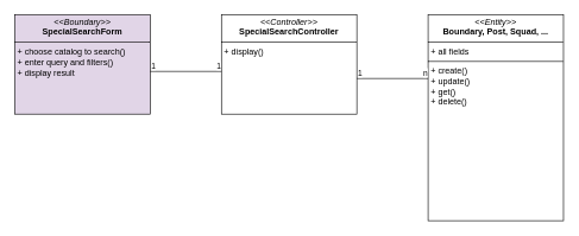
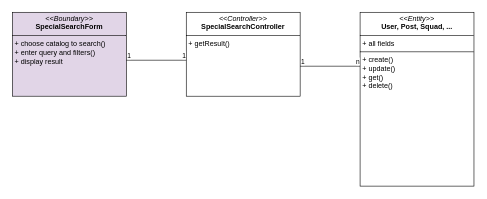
- <mxCell id="4" value="&lt;p style=&quot;margin:0px;margin-top:4px;text-align:center;&quot;&gt;&lt;i&gt;&amp;lt;&amp;lt;Controller&amp;gt;&amp;gt;&lt;/i&gt;&lt;br&gt;&lt;b&gt;SpecialSearchController&lt;/b&gt;&lt;/p&gt;&lt;hr size=&quot;1&quot; style=&quot;border-style:solid;&quot;&gt;&lt;p style=&quot;margin:0px;margin-left:4px;&quot;&gt;+ display()&lt;br&gt;&lt;/p&gt;" style="verticalAlign=top;align=left;overflow=fill;html=1;whiteSpace=wrap;" vertex="1" parent="1"><mxGeometry x="310" y="20" width="190" height="140" as="geometry" /></mxCell>
+ <mxCell id="4" value="&lt;p style=&quot;margin:0px;margin-top:4px;text-align:center;&quot;&gt;&lt;i&gt;&amp;lt;&amp;lt;Controller&amp;gt;&amp;gt;&lt;/i&gt;&lt;br&gt;&lt;b&gt;SpecialSearchController&lt;/b&gt;&lt;/p&gt;&lt;hr size=&quot;1&quot; style=&quot;border-style:solid;&quot;&gt;&lt;p style=&quot;margin:0px;margin-left:4px;&quot;&gt;+ getResult()&lt;br&gt;&lt;/p&gt;" style="verticalAlign=top;align=left;overflow=fill;html=1;whiteSpace=wrap;" vertex="1" parent="1"><mxGeometry x="310" y="20" width="190" height="140" as="geometry" /></mxCell>
- <mxCell id="2" value="&lt;p style=&quot;margin:0px;margin-top:4px;text-align:center;&quot;&gt;&lt;i&gt;&amp;lt;&amp;lt;Entity&amp;gt;&amp;gt;&lt;/i&gt;&lt;br&gt;&lt;b&gt;Boundary, Post, Squad, ...&lt;/b&gt;&lt;/p&gt;&lt;hr size=&quot;1&quot; style=&quot;border-style:solid;&quot;&gt;&lt;p style=&quot;margin:0px;margin-left:4px;&quot;&gt;+ all fields&lt;br&gt;&lt;/p&gt;&lt;hr size=&quot;1&quot; style=&quot;border-style:solid;&quot;&gt;&lt;p style=&quot;margin:0px;margin-left:4px;&quot;&gt;+ create()&lt;br&gt;&lt;/p&gt;&lt;p style=&quot;margin:0px;margin-left:4px;&quot;&gt;+ update()&lt;/p&gt;&lt;p style=&quot;margin:0px;margin-left:4px;&quot;&gt;+ get()&lt;/p&gt;&lt;p style=&quot;margin:0px;margin-left:4px;&quot;&gt;+ delete()&lt;/p&gt;" style="verticalAlign=top;align=left;overflow=fill;html=1;whiteSpace=wrap;" vertex="1" parent="1"><mxGeometry x="600" y="20" width="190" height="290" as="geometry" /></mxCell>
+ <mxCell id="2" value="&lt;p style=&quot;margin:0px;margin-top:4px;text-align:center;&quot;&gt;&lt;i&gt;&amp;lt;&amp;lt;Entity&amp;gt;&amp;gt;&lt;/i&gt;&lt;br&gt;&lt;b&gt;User, Post, Squad, ...&lt;/b&gt;&lt;/p&gt;&lt;hr size=&quot;1&quot; style=&quot;border-style:solid;&quot;&gt;&lt;p style=&quot;margin:0px;margin-left:4px;&quot;&gt;+ all fields&lt;br&gt;&lt;/p&gt;&lt;hr size=&quot;1&quot; style=&quot;border-style:solid;&quot;&gt;&lt;p style=&quot;margin:0px;margin-left:4px;&quot;&gt;+ create()&lt;br&gt;&lt;/p&gt;&lt;p style=&quot;margin:0px;margin-left:4px;&quot;&gt;+ update()&lt;/p&gt;&lt;p style=&quot;margin:0px;margin-left:4px;&quot;&gt;+ get()&lt;/p&gt;&lt;p style=&quot;margin:0px;margin-left:4px;&quot;&gt;+ delete()&lt;/p&gt;" style="verticalAlign=top;align=left;overflow=fill;html=1;whiteSpace=wrap;" vertex="1" parent="1"><mxGeometry x="600" y="20" width="190" height="290" as="geometry" /></mxCell>
